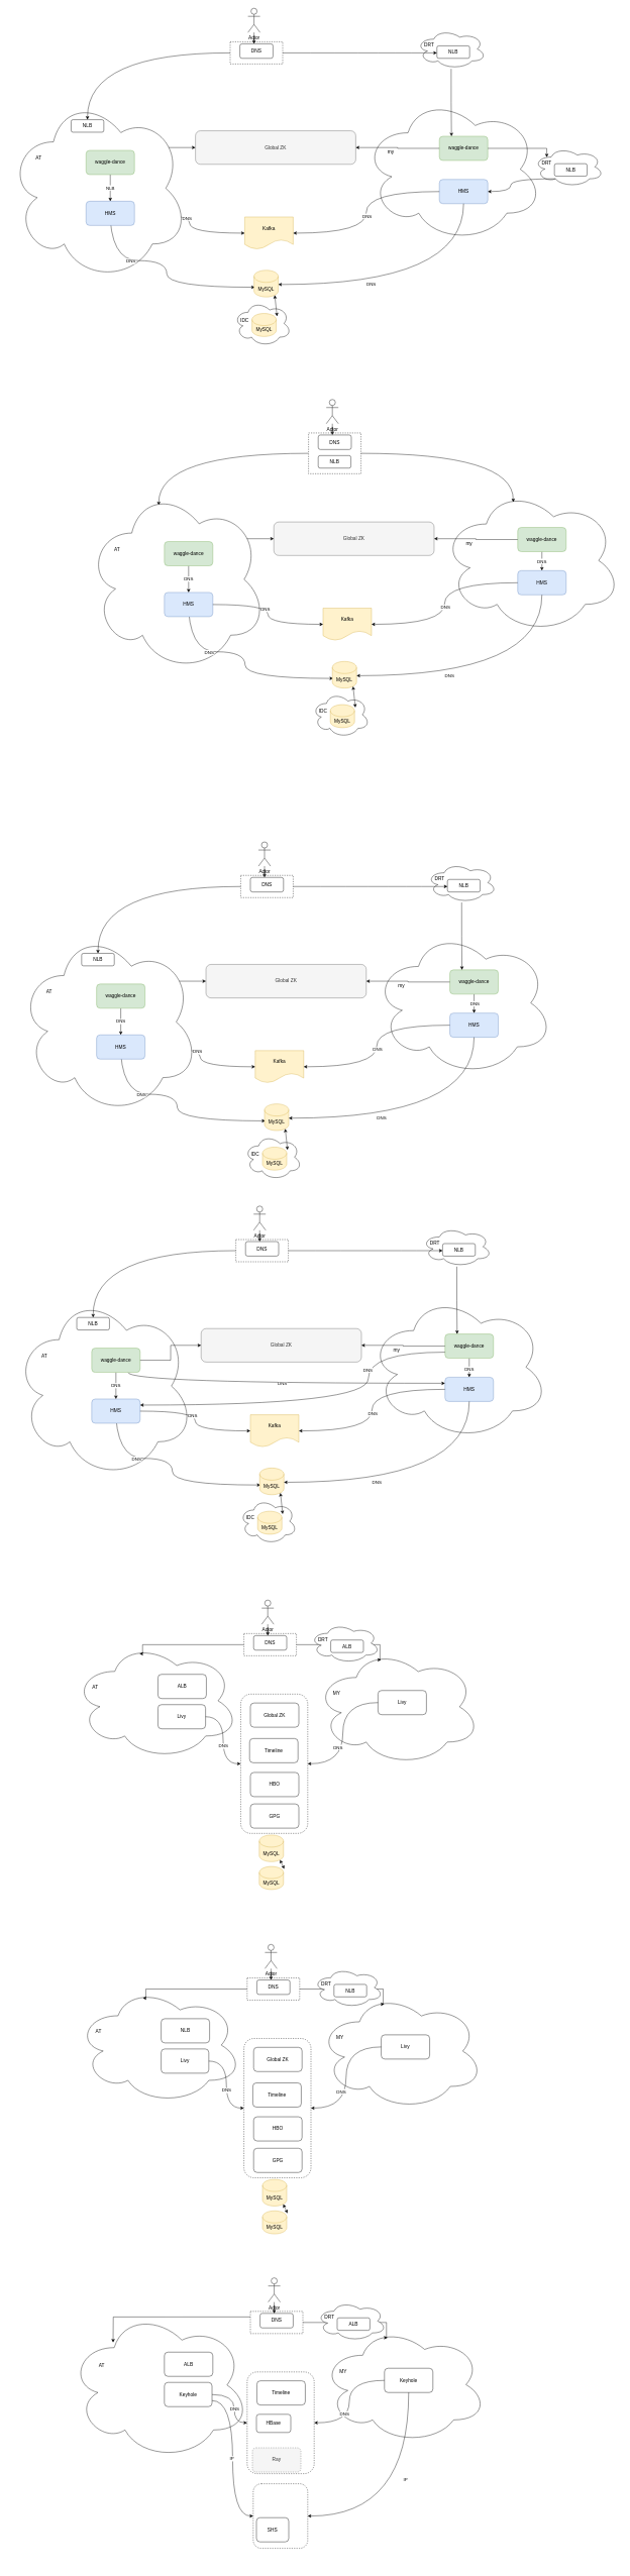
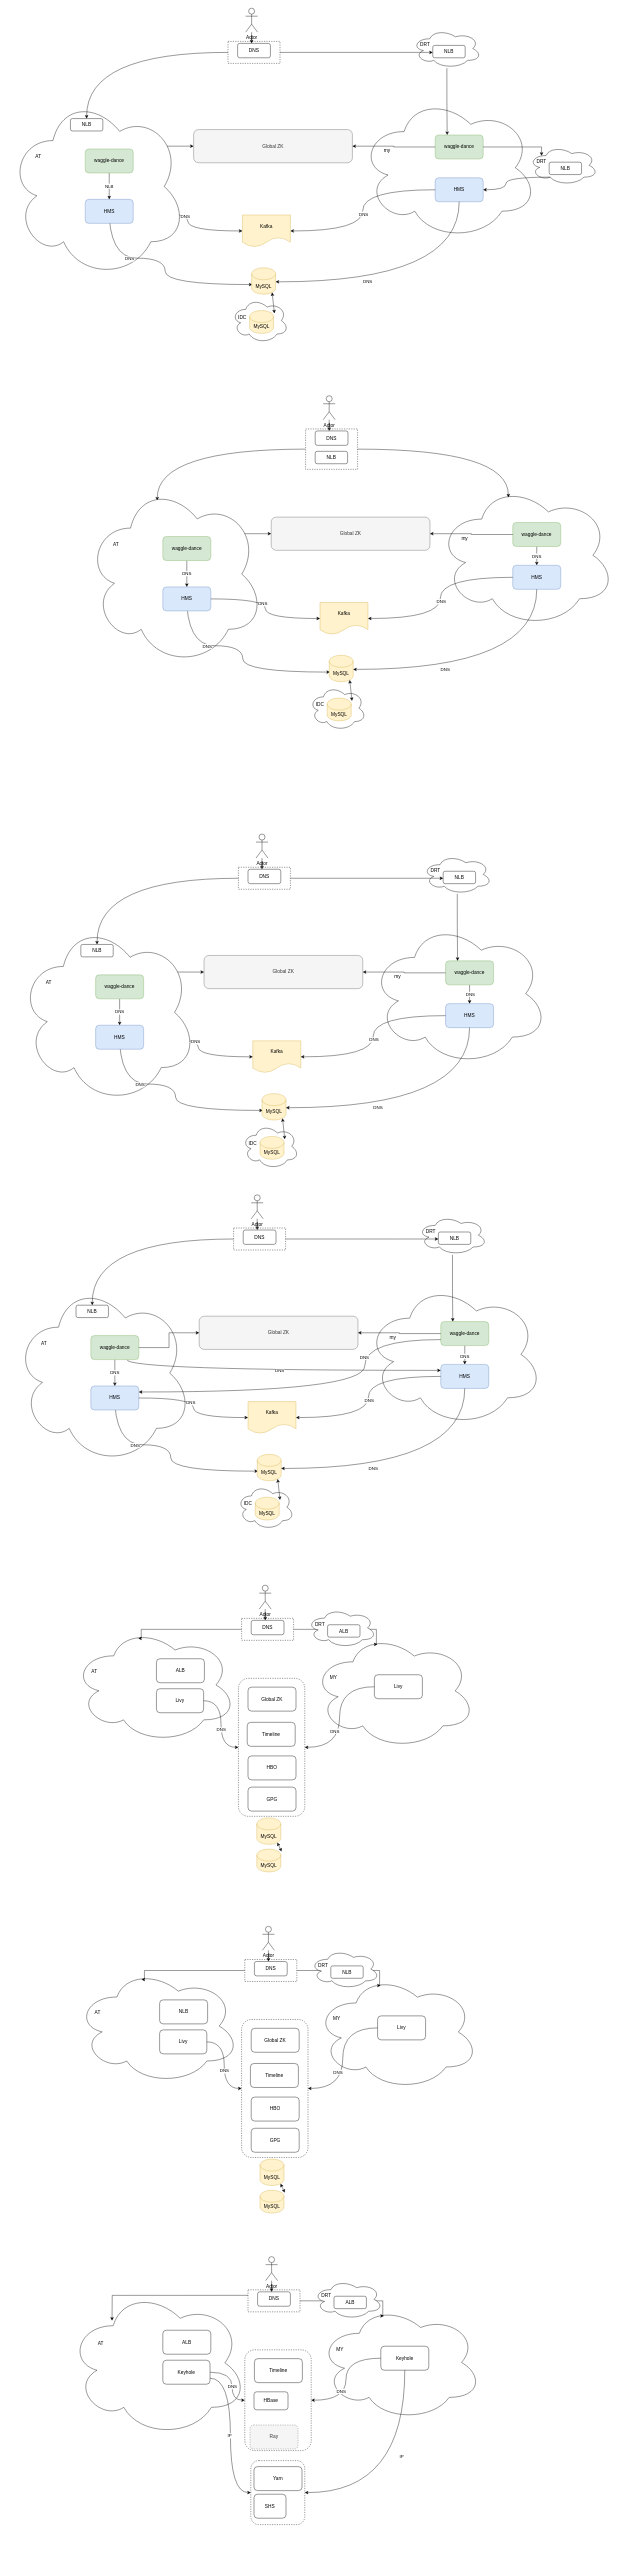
+ <mxCell id="244" value="Yarn" style="rounded=1;whiteSpace=wrap;html=1;" vertex="1" parent="235"><mxGeometry x="437" y="525" width="120" height="60" as="geometry" /></mxCell>
